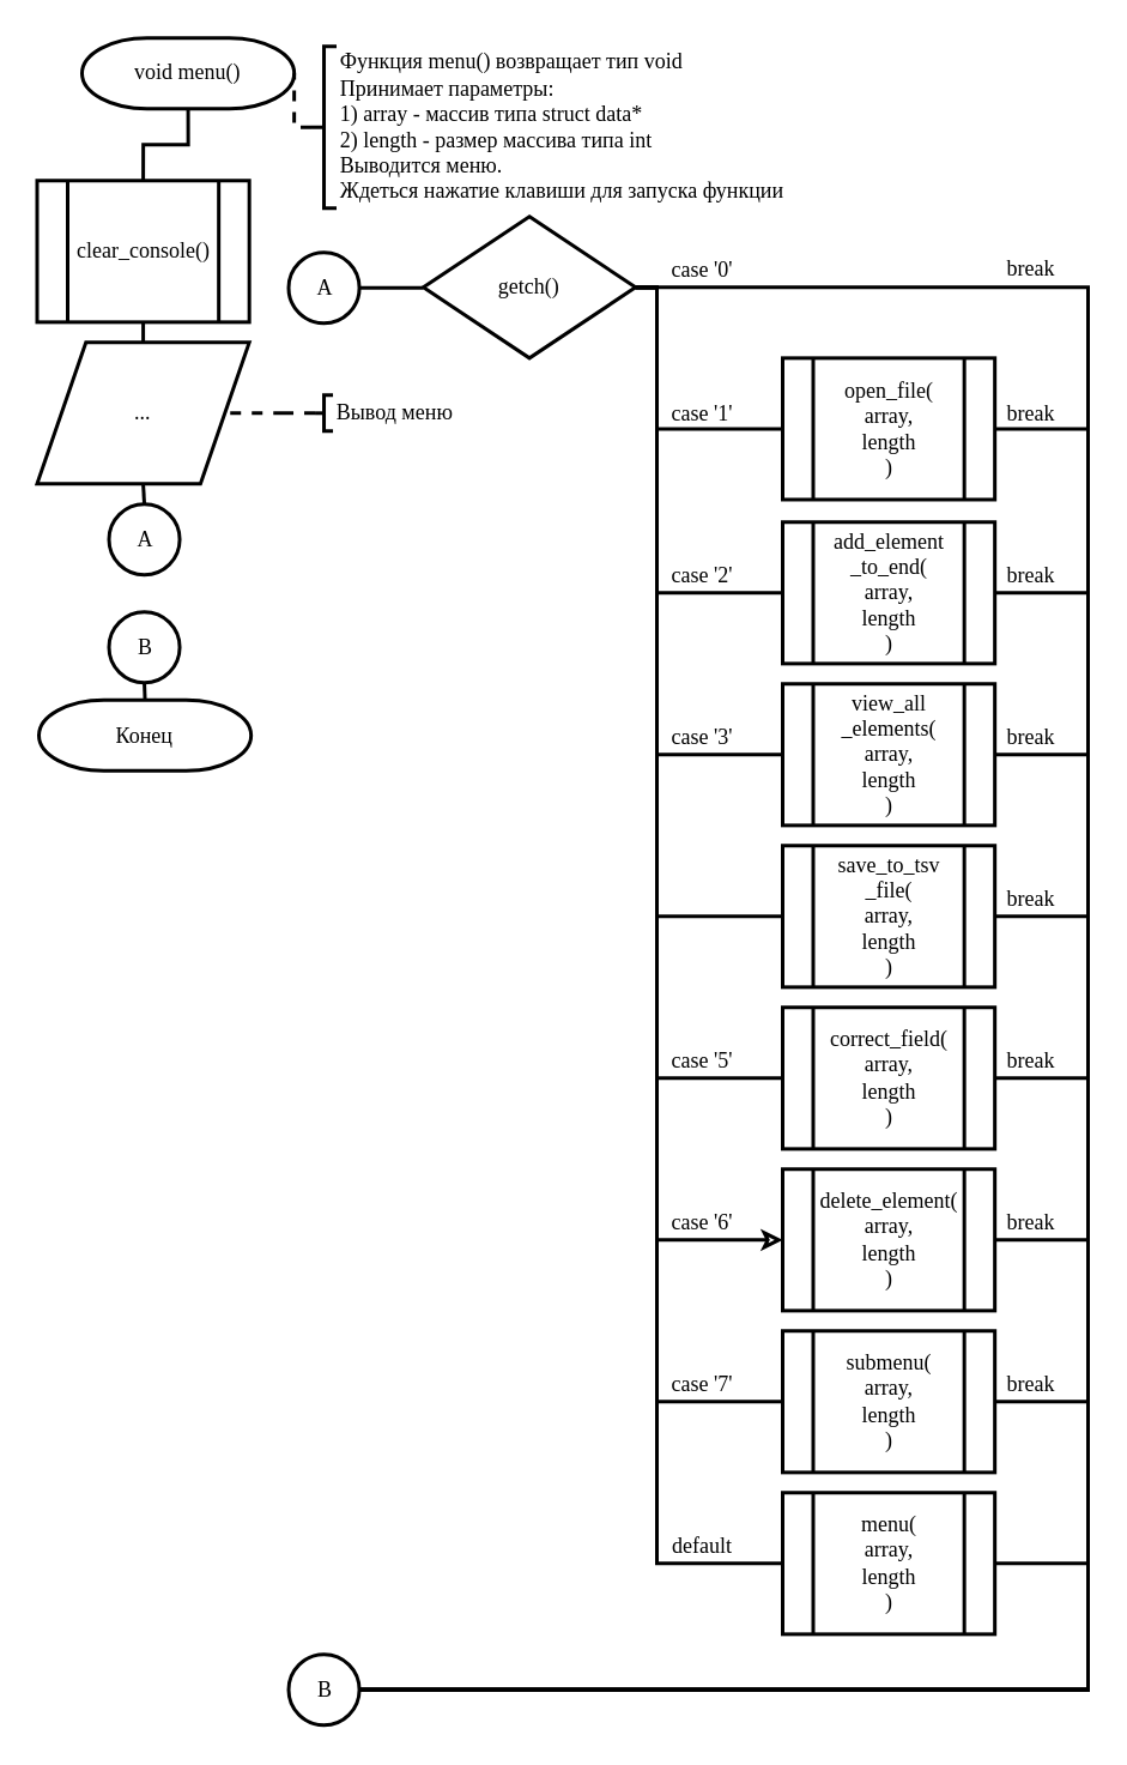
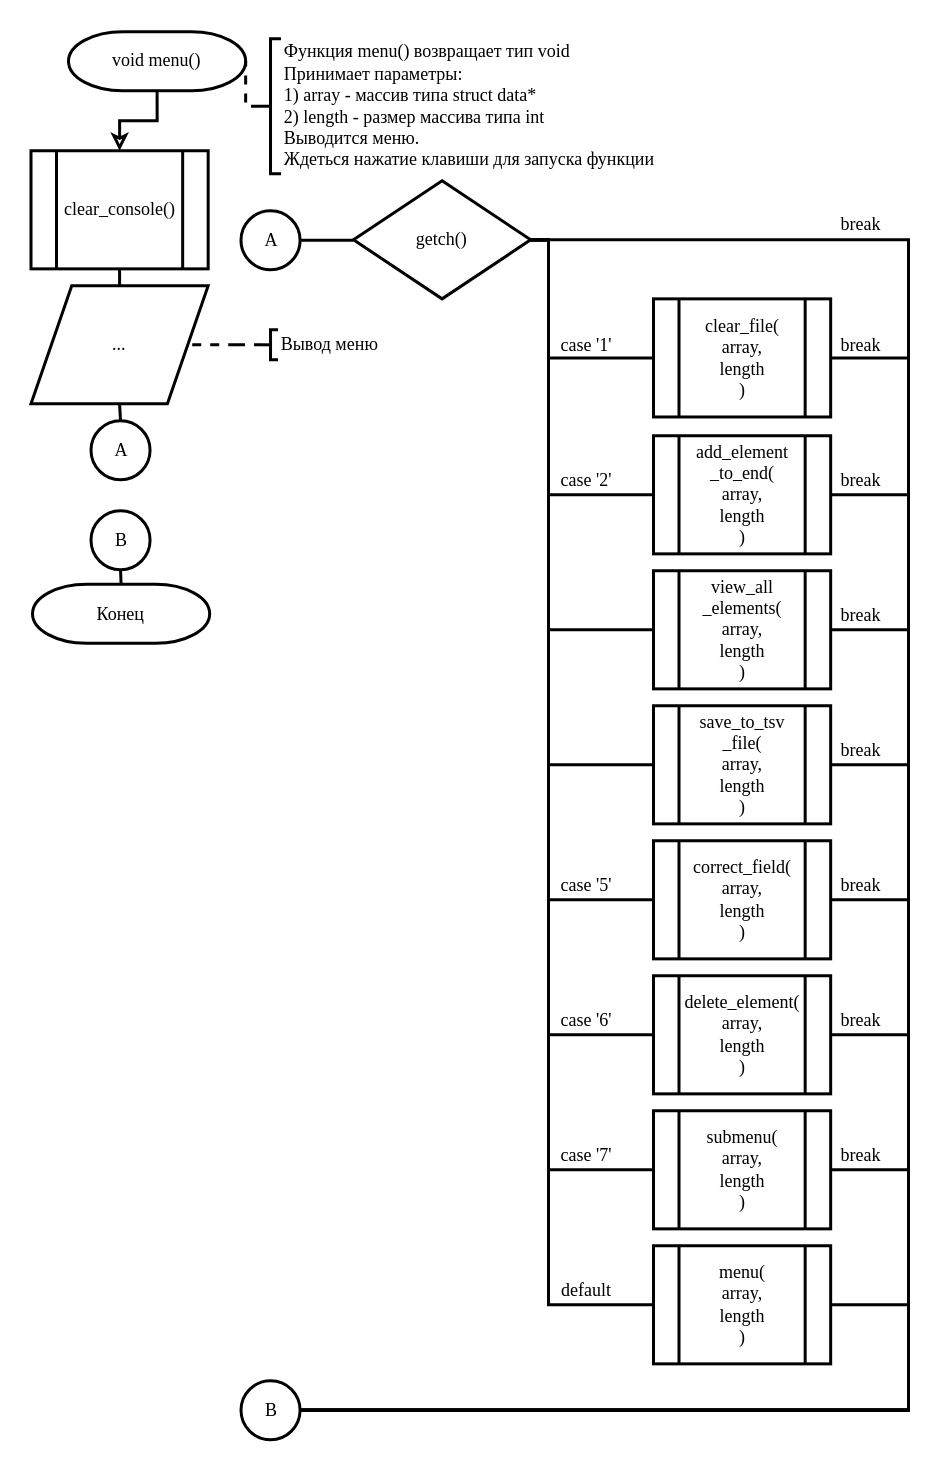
- <mxCell id="2" style="edgeStyle=orthogonalEdgeStyle;rounded=0;orthogonalLoop=1;jettySize=auto;html=1;exitX=0.5;exitY=1;exitDx=0;exitDy=0;exitPerimeter=0;entryX=0.5;entryY=0;entryDx=0;entryDy=0;endArrow=none;endFill=0;strokeWidth=2;fontFamily=Times New Roman;" edge="1" parent="1" source="3" target="5"><mxGeometry relative="1" as="geometry" /></mxCell>
+ <mxCell id="2" style="edgeStyle=orthogonalEdgeStyle;rounded=0;orthogonalLoop=1;jettySize=auto;html=1;exitX=0.5;exitY=1;exitDx=0;exitDy=0;exitPerimeter=0;entryX=0.5;entryY=0;entryDx=0;entryDy=0;endArrow=classic;endFill=0;strokeWidth=2;fontFamily=Times New Roman;" edge="1" parent="1" source="3" target="5"><mxGeometry relative="1" as="geometry" /></mxCell>
- <mxCell id="45" value="case '0'" style="text;html=1;align=center;verticalAlign=middle;resizable=0;points=[];autosize=1;fontFamily=Times New Roman;" vertex="1" parent="1"><mxGeometry x="365" y="140" width="50" height="20" as="geometry" /></mxCell>
- <mxCell id="19" value="open_file(&lt;br&gt;array, &lt;br&gt;length&lt;br&gt;)" style="verticalLabelPosition=middle;verticalAlign=middle;html=1;shape=process;whiteSpace=wrap;rounded=0;size=0.14;arcSize=6;strokeWidth=2;fontFamily=Times New Roman;labelPosition=center;align=center;" vertex="1" parent="1"><mxGeometry x="435" y="198.74" width="118.11" height="78.74" as="geometry" /></mxCell>
+ <mxCell id="19" value="clear_file(&lt;br&gt;array, &lt;br&gt;length&lt;br&gt;)" style="verticalLabelPosition=middle;verticalAlign=middle;html=1;shape=process;whiteSpace=wrap;rounded=0;size=0.14;arcSize=6;strokeWidth=2;fontFamily=Times New Roman;labelPosition=center;align=center;" vertex="1" parent="1"><mxGeometry x="435" y="198.74" width="118.11" height="78.74" as="geometry" /></mxCell>
- <mxCell id="26" value="case '3'" style="text;html=1;align=center;verticalAlign=middle;resizable=0;points=[];autosize=1;fontFamily=Times New Roman;" vertex="1" parent="1"><mxGeometry x="365" y="400" width="50" height="20" as="geometry" /></mxCell>
- <mxCell id="13" style="edgeStyle=orthogonalEdgeStyle;rounded=0;orthogonalLoop=1;jettySize=auto;html=1;exitX=1;exitY=0.5;exitDx=0;exitDy=0;exitPerimeter=0;entryX=0;entryY=0.5;entryDx=0;entryDy=0;endArrow=classic;endFill=0;strokeWidth=2;fontFamily=Times New Roman;" edge="1" parent="1" source="17" target="33"><mxGeometry relative="1" as="geometry"><Array as="points"><mxPoint x="365" y="159" /><mxPoint x="365" y="689" /></Array></mxGeometry></mxCell>
+ <mxCell id="13" style="edgeStyle=orthogonalEdgeStyle;rounded=0;orthogonalLoop=1;jettySize=auto;html=1;exitX=1;exitY=0.5;exitDx=0;exitDy=0;exitPerimeter=0;entryX=0;entryY=0.5;entryDx=0;entryDy=0;endArrow=none;endFill=0;strokeWidth=2;fontFamily=Times New Roman;" edge="1" parent="1" source="17" target="33"><mxGeometry relative="1" as="geometry"><Array as="points"><mxPoint x="365" y="159" /><mxPoint x="365" y="689" /></Array></mxGeometry></mxCell>
